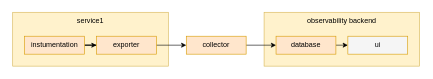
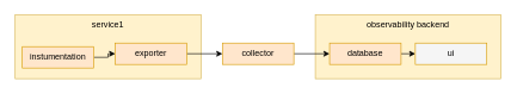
- <mxCell id="5" value="instumentation" style="rounded=0;whiteSpace=wrap;html=1;fillColor=#ffe6cc;strokeColor=#d79b00;" vertex="1" parent="1"><mxGeometry x="40" y="60" width="100" height="30" as="geometry" /></mxCell>
+ <mxCell id="5" value="instumentation" style="rounded=0;whiteSpace=wrap;html=1;fillColor=#ffe6cc;strokeColor=#d79b00;" vertex="1" parent="1"><mxGeometry x="30" y="65" width="100" height="30" as="geometry" /></mxCell>
